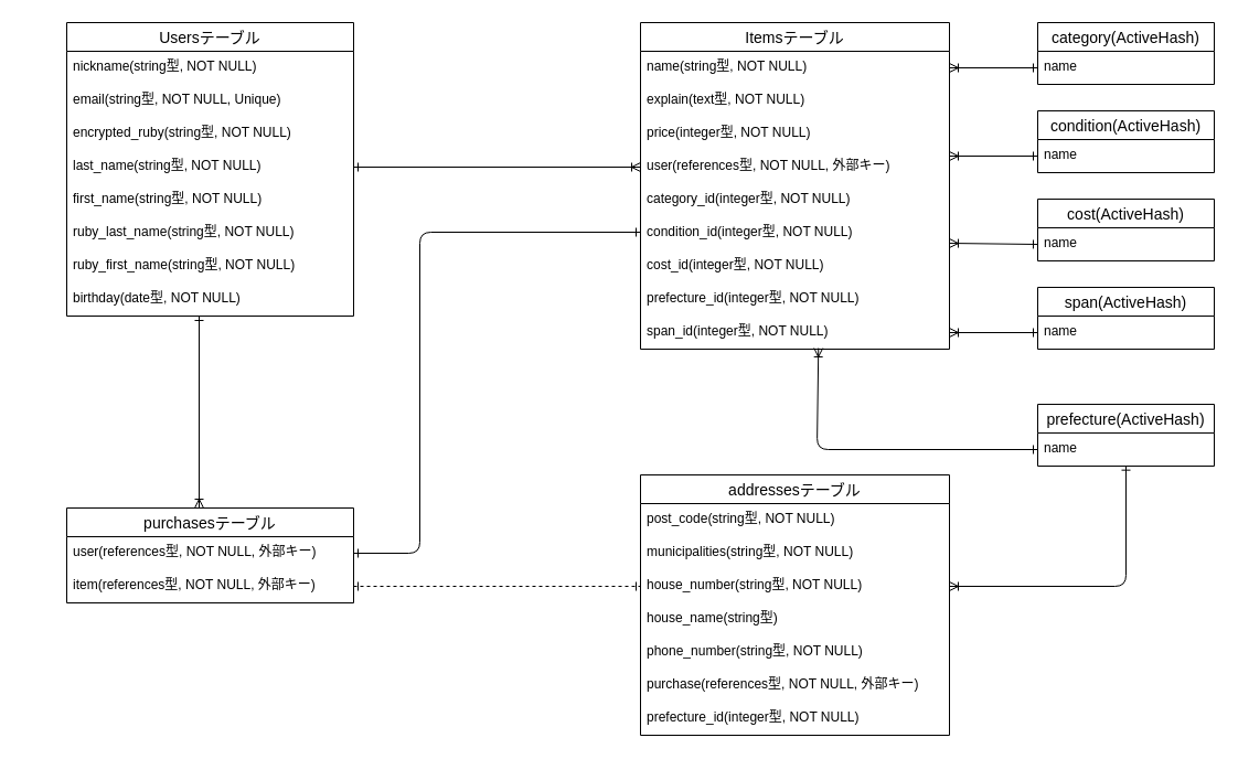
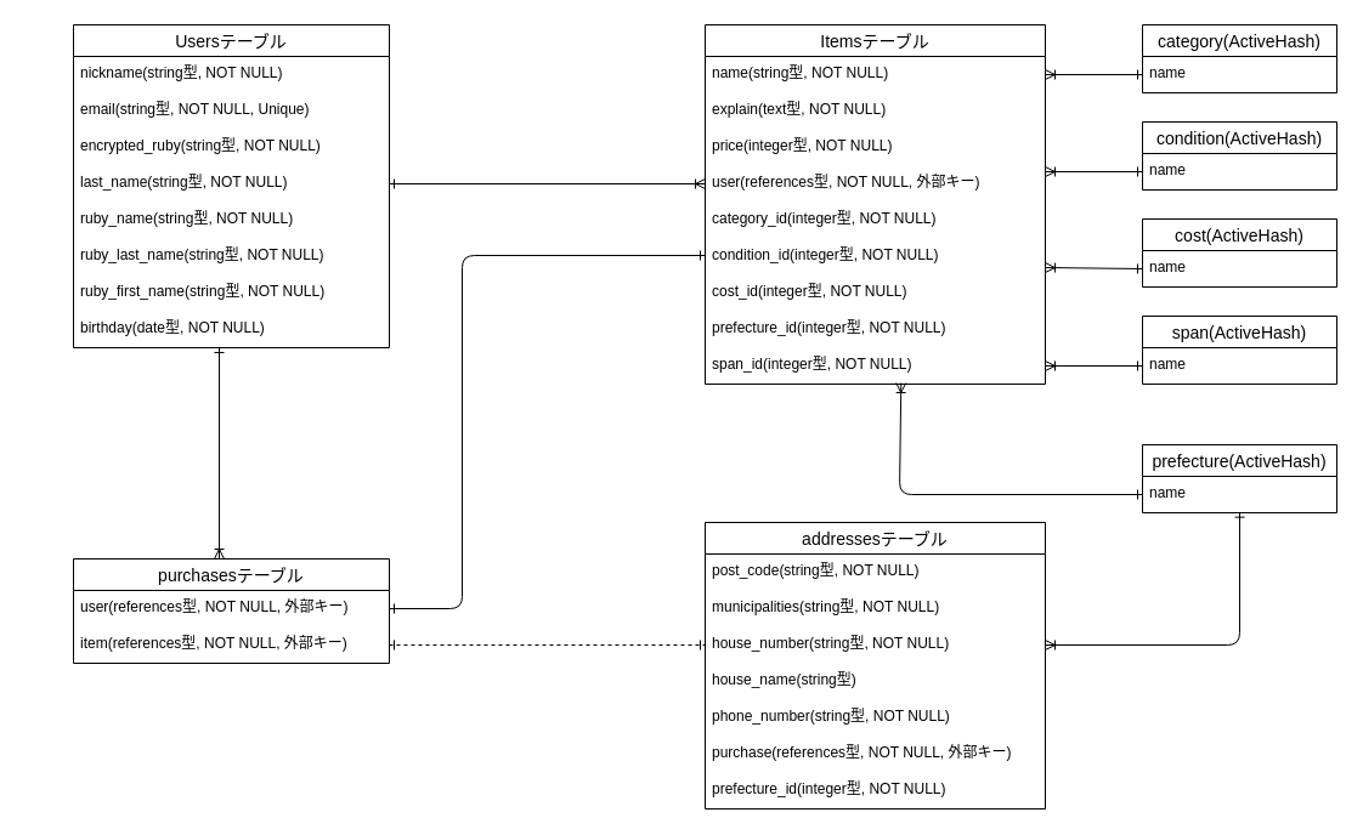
- <mxCell id="7" value="first_name(string型, NOT NULL)" style="text;strokeColor=none;fillColor=none;spacingLeft=4;spacingRight=4;overflow=hidden;rotatable=0;points=[[0,0.5],[1,0.5]];portConstraint=eastwest;fontSize=12;" parent="2" vertex="1"><mxGeometry y="146" width="260" height="30" as="geometry" /></mxCell>
+ <mxCell id="7" value="ruby_name(string型, NOT NULL)" style="text;strokeColor=none;fillColor=none;spacingLeft=4;spacingRight=4;overflow=hidden;rotatable=0;points=[[0,0.5],[1,0.5]];portConstraint=eastwest;fontSize=12;" parent="2" vertex="1"><mxGeometry y="146" width="260" height="30" as="geometry" /></mxCell>
